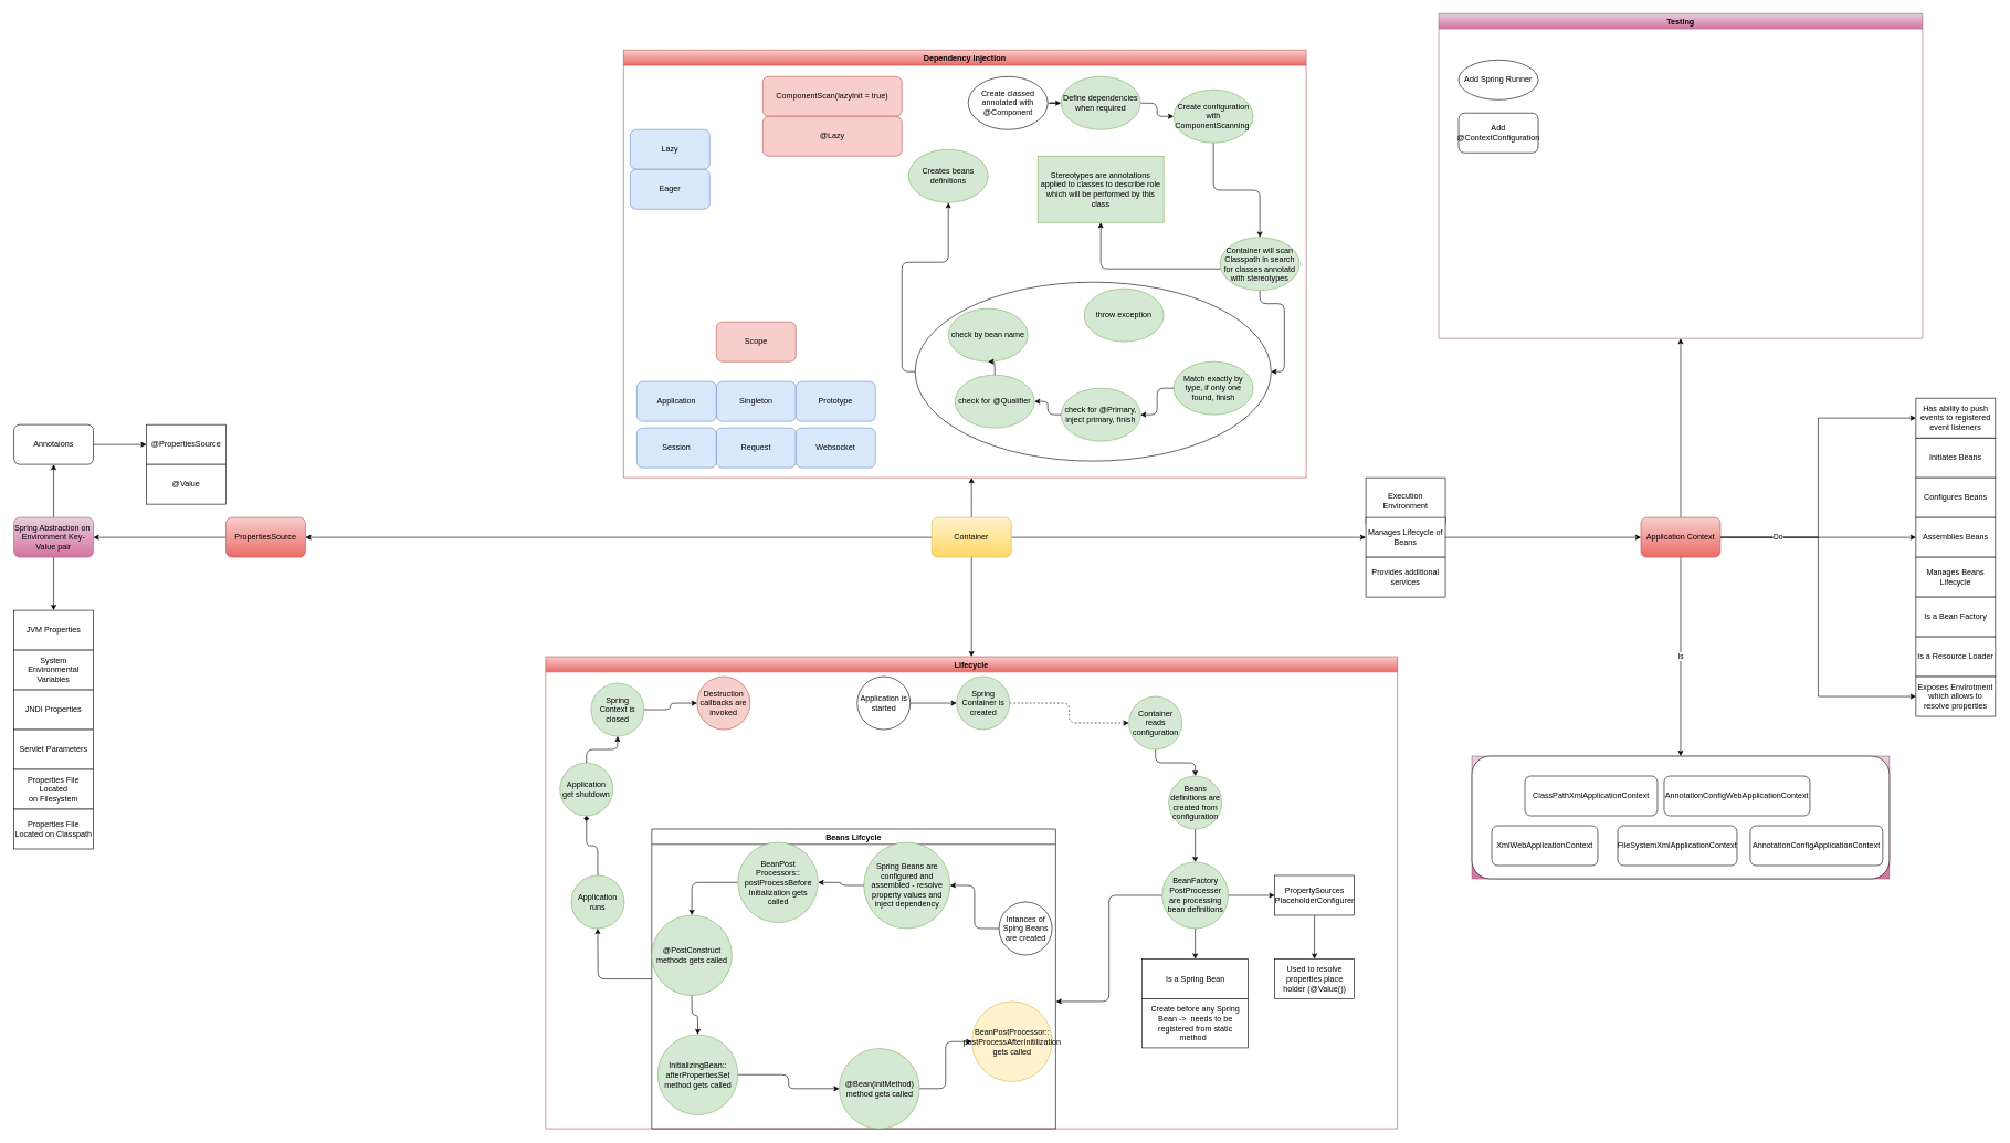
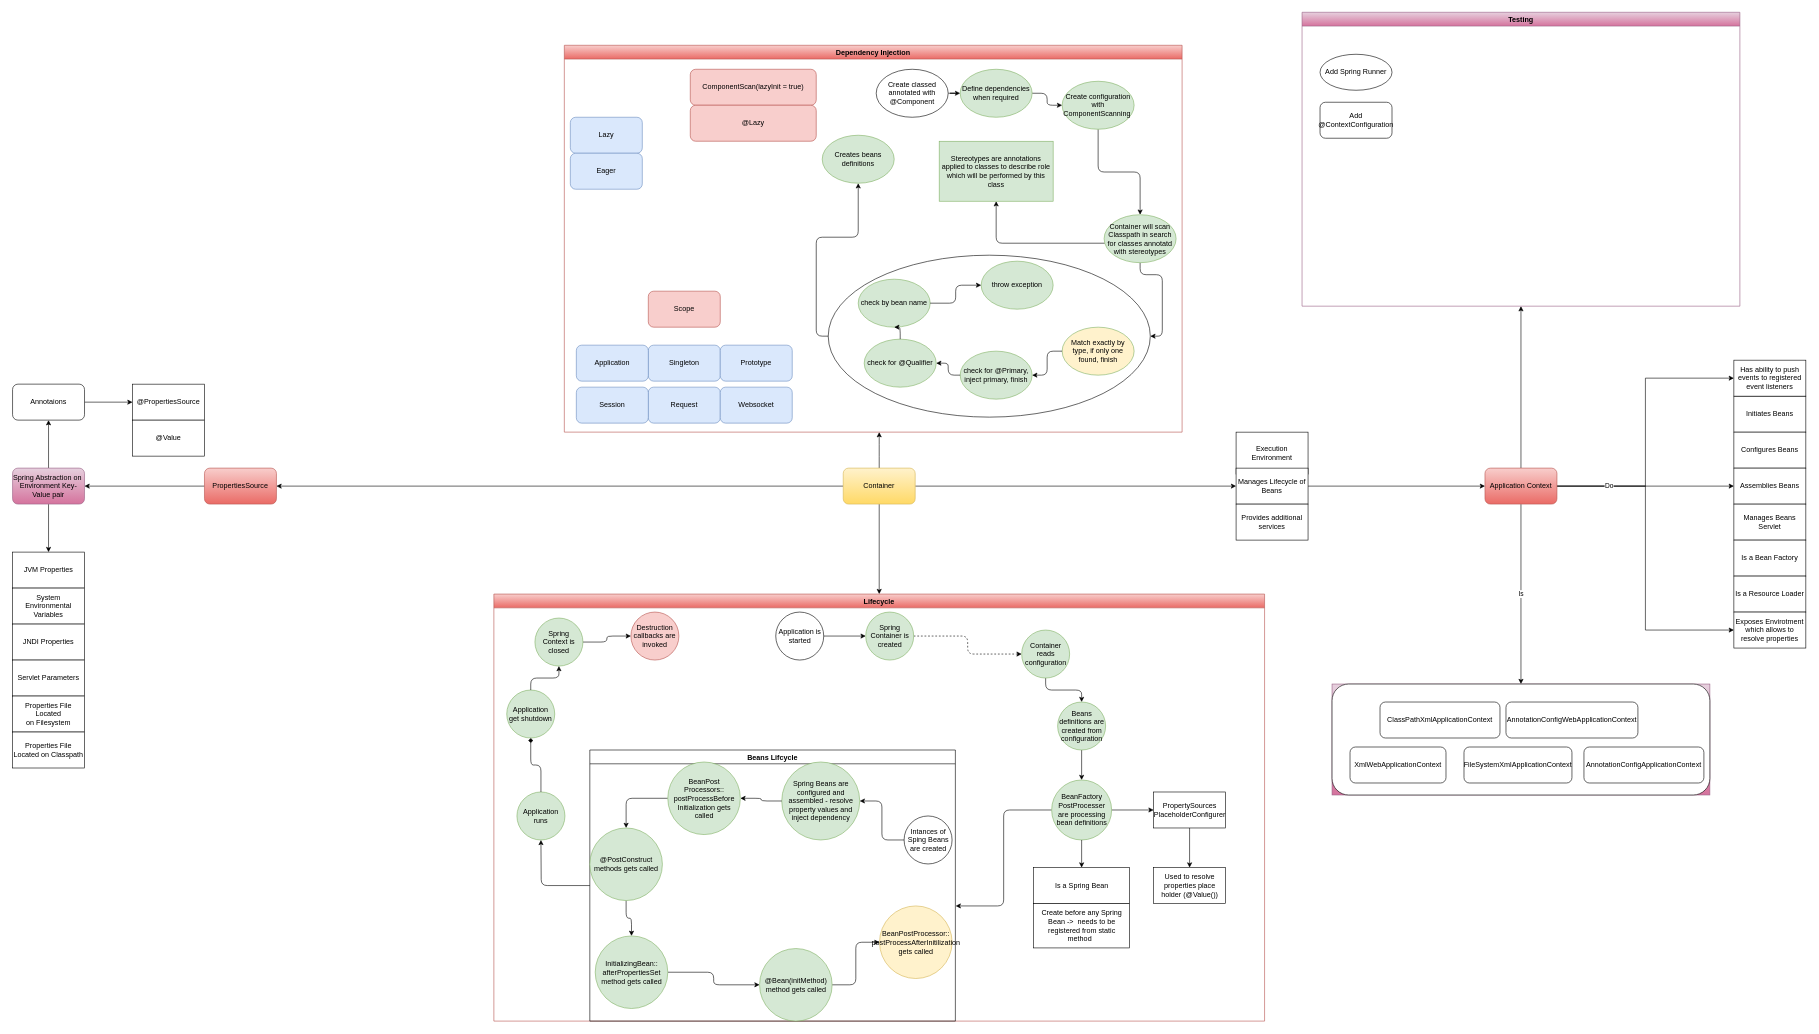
+ <mxCell id="111" value="" style="edgeStyle=orthogonalEdgeStyle;rounded=1;orthogonalLoop=1;jettySize=auto;html=1;" edge="1" parent="101" source="106" target="107"><mxGeometry relative="1" as="geometry" /></mxCell>
- <mxCell id="103" value="Match exactly by type, if only one found, finish" style="ellipse;whiteSpace=wrap;html=1;fillColor=#d5e8d4;strokeColor=#82b366;" vertex="1" parent="101"><mxGeometry x="390" y="120" width="120" height="80" as="geometry" /></mxCell>
+ <mxCell id="103" value="Match exactly by type, if only one found, finish" style="ellipse;whiteSpace=wrap;html=1;fillColor=#fff2cc;strokeColor=#82b366;" vertex="1" parent="101"><mxGeometry x="390" y="120" width="120" height="80" as="geometry" /></mxCell>
- <mxCell id="69" value="Manages Beans Lifecycle" style="rounded=0;whiteSpace=wrap;html=1;" vertex="1" parent="65"><mxGeometry y="240" width="120" height="60" as="geometry" /></mxCell>
+ <mxCell id="69" value="Manages Beans Servlet" style="rounded=0;whiteSpace=wrap;html=1;" vertex="1" parent="65"><mxGeometry y="240" width="120" height="60" as="geometry" /></mxCell>
